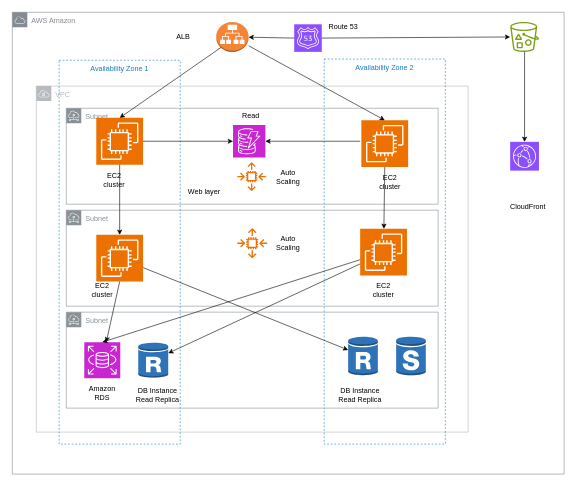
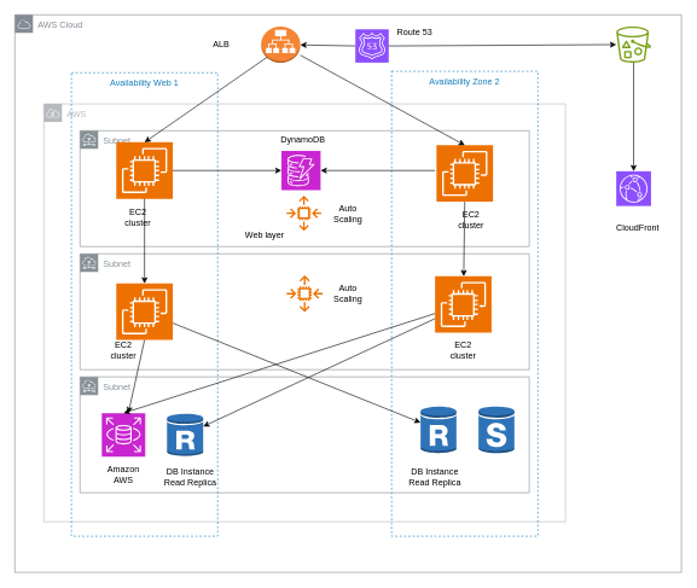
- <mxCell id="3" value="AWS Amazon" style="sketch=0;outlineConnect=0;gradientColor=none;html=1;whiteSpace=wrap;fontSize=12;fontStyle=0;shape=mxgraph.aws4.group;grIcon=mxgraph.aws4.group_aws_cloud;strokeColor=#858B94;fillColor=none;verticalAlign=top;align=left;spacingLeft=30;fontColor=#858B94;dashed=0;" vertex="1" parent="1"><mxGeometry x="20" width="920" height="770" as="geometry" y="20" /></mxCell>
+ <mxCell id="3" value="AWS Cloud" style="sketch=0;outlineConnect=0;gradientColor=none;html=1;whiteSpace=wrap;fontSize=12;fontStyle=0;shape=mxgraph.aws4.group;grIcon=mxgraph.aws4.group_aws_cloud;strokeColor=#858B94;fillColor=none;verticalAlign=top;align=left;spacingLeft=30;fontColor=#858B94;dashed=0;" vertex="1" parent="1"><mxGeometry x="20" width="920" height="770" as="geometry" y="20" /></mxCell>
- <mxCell id="5" value="Availability Zone 1" style="fillColor=none;strokeColor=#147EBA;dashed=1;verticalAlign=top;fontStyle=0;fontColor=#147EBA;whiteSpace=wrap;html=1;" vertex="1" parent="1"><mxGeometry x="98" y="100" width="202" height="640" as="geometry" /></mxCell>
+ <mxCell id="5" value="Availability Web 1" style="fillColor=none;strokeColor=#147EBA;dashed=1;verticalAlign=top;fontStyle=0;fontColor=#147EBA;whiteSpace=wrap;html=1;" vertex="1" parent="1"><mxGeometry x="98" y="100" width="202" height="640" as="geometry" /></mxCell>
- <mxCell id="2" value="VPC" style="sketch=0;outlineConnect=0;gradientColor=none;html=1;whiteSpace=wrap;fontSize=12;fontStyle=0;shape=mxgraph.aws4.group;grIcon=mxgraph.aws4.group_vpc;strokeColor=#B6BABF;fillColor=none;verticalAlign=top;align=left;spacingLeft=30;fontColor=#B6BABF;dashed=0;" vertex="1" parent="1"><mxGeometry x="60" y="143" width="720" height="577" as="geometry" /></mxCell>
+ <mxCell id="2" value="AWS" style="sketch=0;outlineConnect=0;gradientColor=none;html=1;whiteSpace=wrap;fontSize=12;fontStyle=0;shape=mxgraph.aws4.group;grIcon=mxgraph.aws4.group_vpc;strokeColor=#B6BABF;fillColor=none;verticalAlign=top;align=left;spacingLeft=30;fontColor=#B6BABF;dashed=0;" vertex="1" parent="1"><mxGeometry x="60" y="143" width="720" height="577" as="geometry" /></mxCell>
- <mxCell id="38" value="Read" style="text;strokeColor=none;align=center;fillColor=none;html=1;verticalAlign=middle;whiteSpace=wrap;rounded=0;" vertex="1" parent="1"><mxGeometry x="388" y="178" width="60" height="30" as="geometry" /></mxCell>
+ <mxCell id="38" value="DynamoDB" style="text;strokeColor=none;align=center;fillColor=none;html=1;verticalAlign=middle;whiteSpace=wrap;rounded=0;" vertex="1" parent="1"><mxGeometry x="388" y="178" width="60" height="30" as="geometry" /></mxCell>
- <mxCell id="40" value="Web layer" style="text;strokeColor=none;align=center;fillColor=none;html=1;verticalAlign=middle;whiteSpace=wrap;rounded=0;" vertex="1" parent="1"><mxGeometry x="310" y="305" width="60" height="30" as="geometry" /></mxCell>
+ <mxCell id="40" value="Web layer" style="text;strokeColor=none;align=center;fillColor=none;html=1;verticalAlign=middle;whiteSpace=wrap;rounded=0;" vertex="1" parent="1"><mxGeometry x="335" y="310" width="60" height="30" as="geometry" /></mxCell>
- <mxCell id="35" value="CloudFront" style="text;strokeColor=none;align=center;fillColor=none;html=1;verticalAlign=middle;whiteSpace=wrap;rounded=0;" vertex="1" parent="1"><mxGeometry x="850.08" y="330" width="60" height="30" as="geometry" /></mxCell>
+ <mxCell id="35" value="CloudFront" style="text;strokeColor=none;align=center;fillColor=none;html=1;verticalAlign=middle;whiteSpace=wrap;rounded=0;" vertex="1" parent="1"><mxGeometry x="850.08" y="300" width="60" height="30" as="geometry" /></mxCell>
- <mxCell id="46" value="Amazon RDS" style="text;strokeColor=none;align=center;fillColor=none;html=1;verticalAlign=middle;whiteSpace=wrap;rounded=0;" vertex="1" parent="1"><mxGeometry x="140" y="640" width="60" height="30" as="geometry" /></mxCell>
+ <mxCell id="46" value="Amazon AWS" style="text;strokeColor=none;align=center;fillColor=none;html=1;verticalAlign=middle;whiteSpace=wrap;rounded=0;" vertex="1" parent="1"><mxGeometry x="140" y="640" width="60" height="30" as="geometry" /></mxCell>
